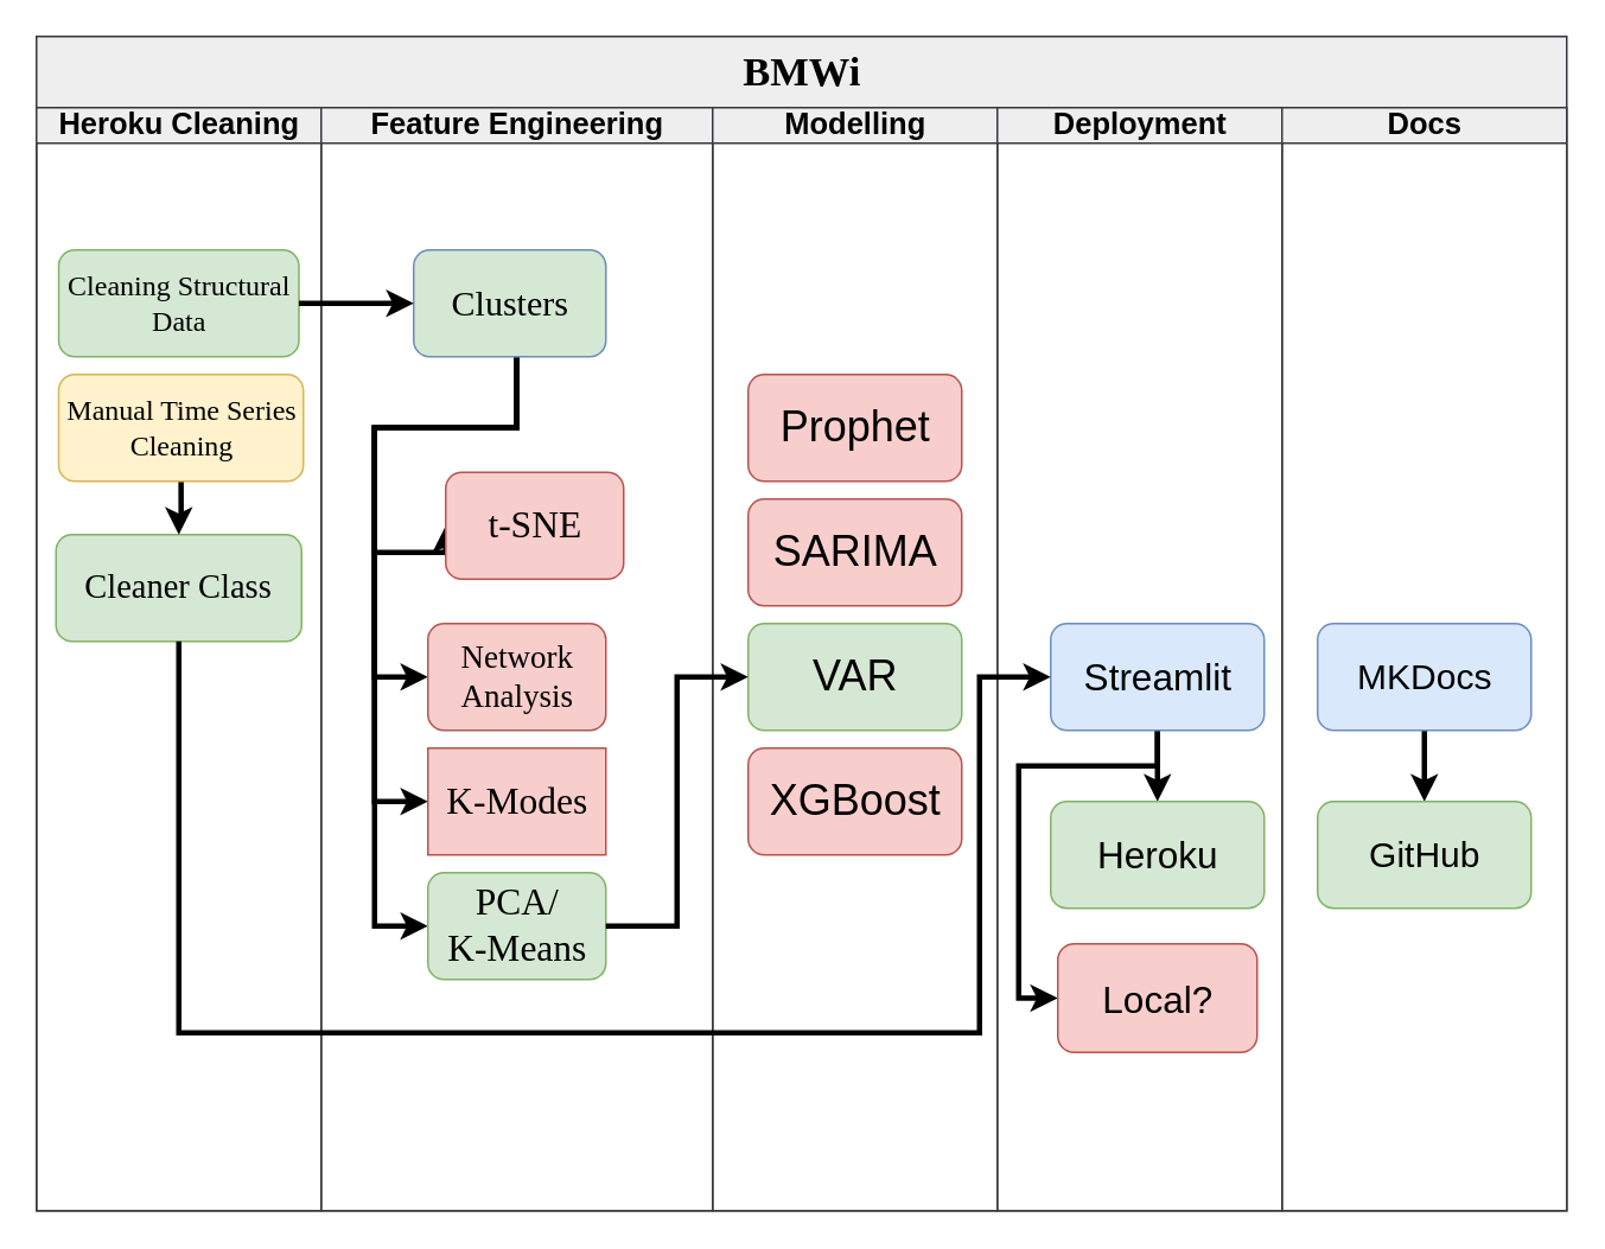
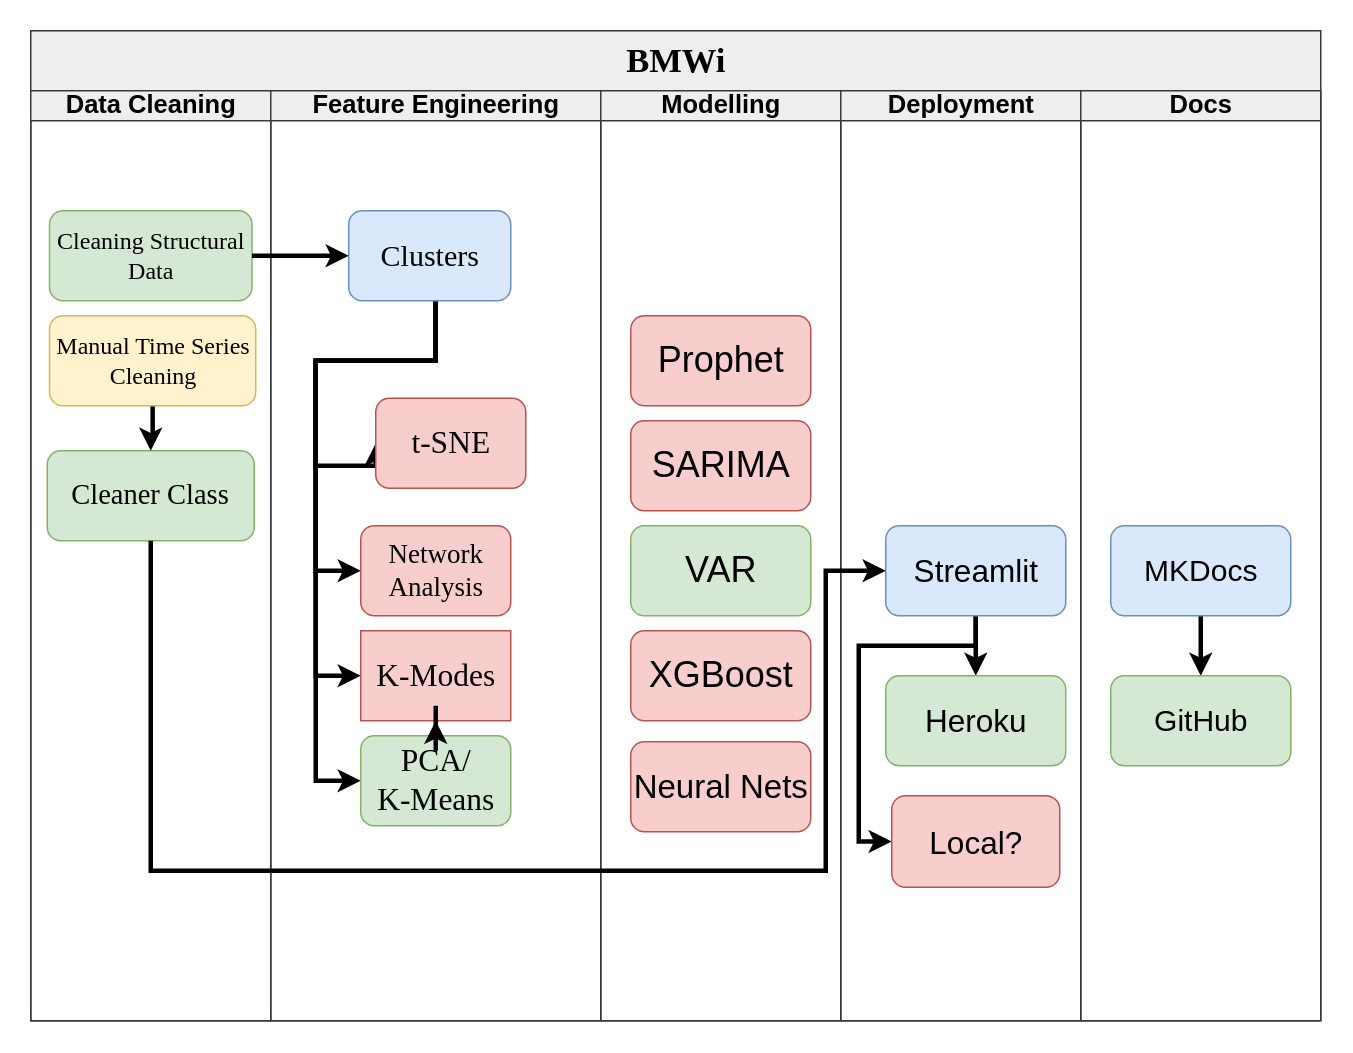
- <mxCell id="3" value="Heroku Cleaning" style="swimlane;html=1;startSize=20;fillColor=#eeeeee;strokeColor=#36393d;fontSize=17;" parent="2" vertex="1"><mxGeometry y="40" width="160" height="620" as="geometry" /></mxCell>
+ <mxCell id="3" value="Data Cleaning" style="swimlane;html=1;startSize=20;fillColor=#eeeeee;strokeColor=#36393d;fontSize=17;" parent="2" vertex="1"><mxGeometry y="40" width="160" height="620" as="geometry" /></mxCell>
- <mxCell id="13" value="&lt;font style=&quot;font-size: 20px&quot;&gt;Clusters&lt;/font&gt;" style="rounded=1;html=1;shadow=0;labelBackgroundColor=none;strokeWidth=1;fontFamily=Verdana;fontSize=19;align=center;fillColor=#d5e8d4;strokeColor=#6c8ebf;" parent="8" vertex="1"><mxGeometry x="52" y="80" width="108" height="60" as="geometry" /></mxCell>
+ <mxCell id="13" value="&lt;font style=&quot;font-size: 20px&quot;&gt;Clusters&lt;/font&gt;" style="rounded=1;html=1;shadow=0;labelBackgroundColor=none;strokeWidth=1;fontFamily=Verdana;fontSize=19;align=center;fillColor=#dae8fc;strokeColor=#6c8ebf;" parent="8" vertex="1"><mxGeometry x="52" y="80" width="108" height="60" as="geometry" /></mxCell>
- <mxCell id="36" style="edgeStyle=orthogonalEdgeStyle;rounded=0;orthogonalLoop=1;jettySize=auto;html=1;entryX=0;entryY=0.5;entryDx=0;entryDy=0;fontSize=17;strokeWidth=3;" parent="2" source="15" target="22" edge="1"><mxGeometry relative="1" as="geometry" /></mxCell>
+ <mxCell id="36" style="edgeStyle=orthogonalEdgeStyle;rounded=0;orthogonalLoop=1;jettySize=auto;html=1;fontSize=17;strokeWidth=3;" parent="2" source="15" target="17" edge="1"><mxGeometry relative="1" as="geometry" /></mxCell>
+ <mxCell id="20" value="&lt;font style=&quot;font-size: 22px&quot;&gt;Neural Nets&lt;/font&gt;" style="rounded=1;html=1;fillColor=#f8cecc;strokeColor=#b85450;fontSize=24;" parent="18" vertex="1"><mxGeometry x="20" y="434" width="120" height="60" as="geometry" /></mxCell>
